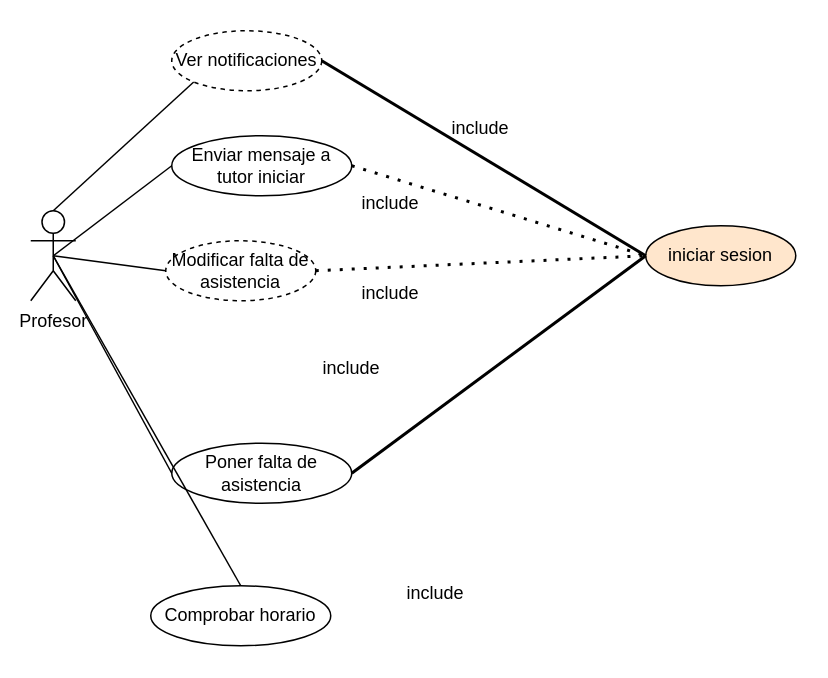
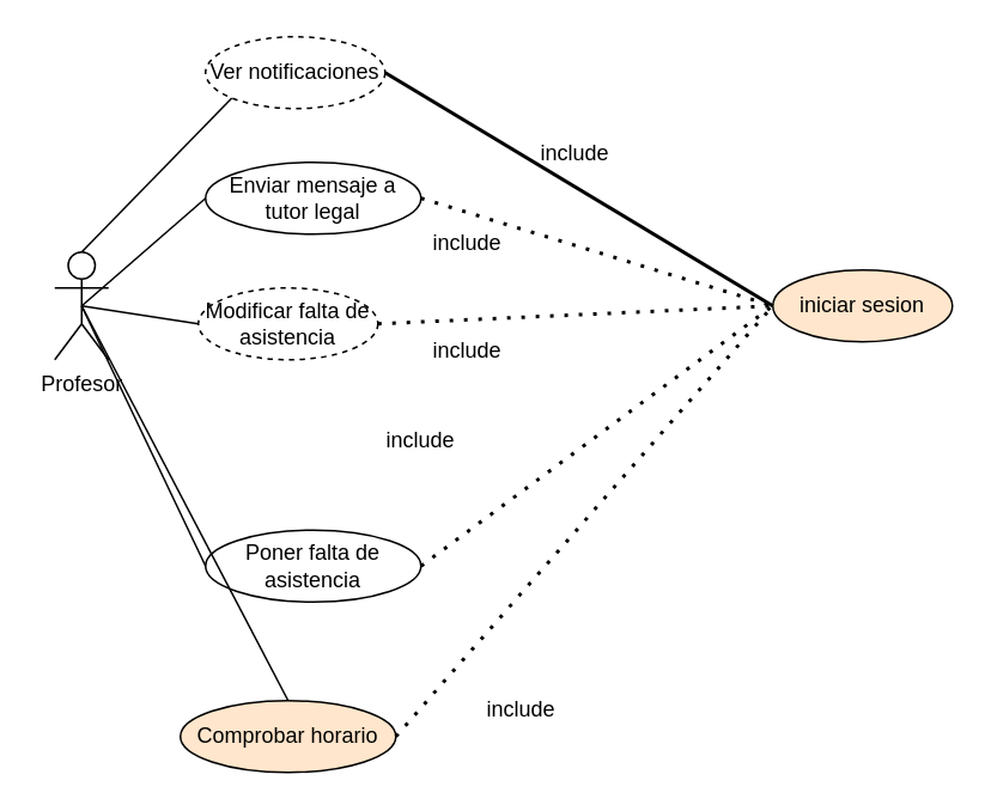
- <mxCell id="4" value="Enviar mensaje a tutor iniciar" style="ellipse;whiteSpace=wrap;html=1;" parent="1" vertex="1"><mxGeometry x="114" y="90" width="120" height="40" as="geometry" /></mxCell>
+ <mxCell id="4" value="Enviar mensaje a tutor legal" style="ellipse;whiteSpace=wrap;html=1;" parent="1" vertex="1"><mxGeometry x="114" y="90" width="120" height="40" as="geometry" /></mxCell>
- <mxCell id="2" value="Profesor" style="shape=umlActor;verticalLabelPosition=bottom;verticalAlign=top;html=1;outlineConnect=0;" parent="1" vertex="1"><mxGeometry x="20" y="140" width="30" height="60" as="geometry" /></mxCell>
+ <mxCell id="2" value="Profesor" style="shape=umlActor;verticalLabelPosition=bottom;verticalAlign=top;html=1;outlineConnect=0;" parent="1" vertex="1"><mxGeometry x="30" y="140" width="30" height="60" as="geometry" /></mxCell>
- <mxCell id="9" value="" style="endArrow=none;dashed=0;html=1;dashPattern=1 3;strokeWidth=2;rounded=0;entryX=0;entryY=0.5;entryDx=0;entryDy=0;exitX=1;exitY=0.5;exitDx=0;exitDy=0;" edge="1" parent="1" source="5" target="8"><mxGeometry width="50" height="50" relative="1" as="geometry"><mxPoint x="300" y="260" as="sourcePoint" /><mxPoint x="350" y="210" as="targetPoint" /></mxGeometry></mxCell>
+ <mxCell id="9" value="" style="endArrow=none;dashed=1;html=1;dashPattern=1 3;strokeWidth=2;rounded=0;entryX=0;entryY=0.5;entryDx=0;entryDy=0;exitX=1;exitY=0.5;exitDx=0;exitDy=0;" edge="1" parent="1" source="5" target="8"><mxGeometry width="50" height="50" relative="1" as="geometry"><mxPoint x="300" y="260" as="sourcePoint" /><mxPoint x="350" y="210" as="targetPoint" /></mxGeometry></mxCell>
+ <mxCell id="10" value="" style="endArrow=none;dashed=1;html=1;dashPattern=1 3;strokeWidth=2;rounded=0;entryX=0;entryY=0.5;entryDx=0;entryDy=0;exitX=1;exitY=0.5;exitDx=0;exitDy=0;" edge="1" parent="1" source="6" target="8"><mxGeometry width="50" height="50" relative="1" as="geometry"><mxPoint x="260" y="260" as="sourcePoint" /><mxPoint x="440" y="180" as="targetPoint" /></mxGeometry></mxCell>
- <mxCell id="6" value="Comprobar horario" style="ellipse;whiteSpace=wrap;html=1;" parent="1" vertex="1"><mxGeometry x="100" y="390" width="120" height="40" as="geometry" /></mxCell>
+ <mxCell id="6" value="Comprobar horario" style="ellipse;whiteSpace=wrap;html=1;fillColor=#ffe6cc;" parent="1" vertex="1"><mxGeometry x="100" y="390" width="120" height="40" as="geometry" /></mxCell>
